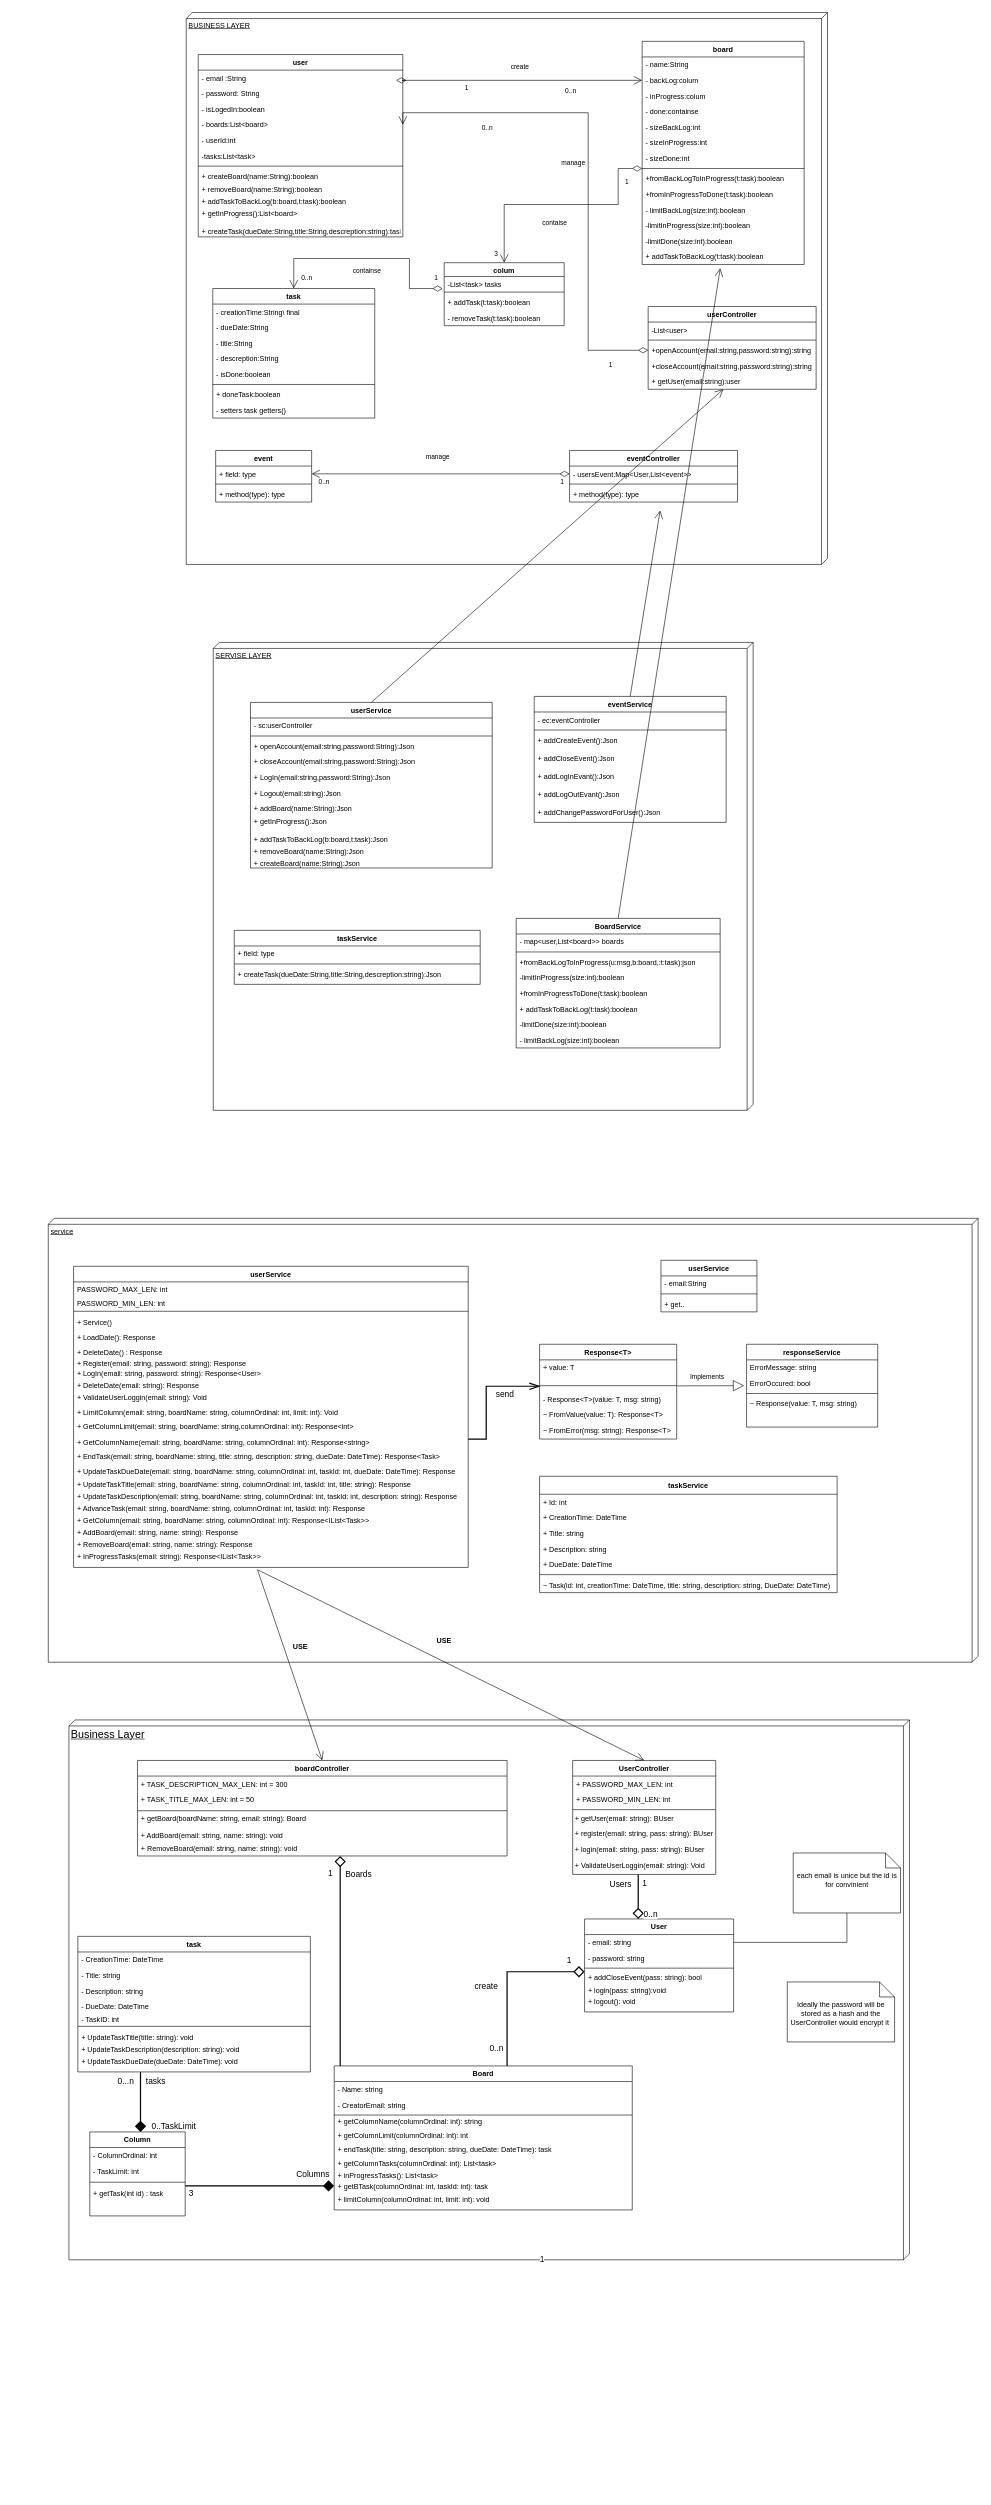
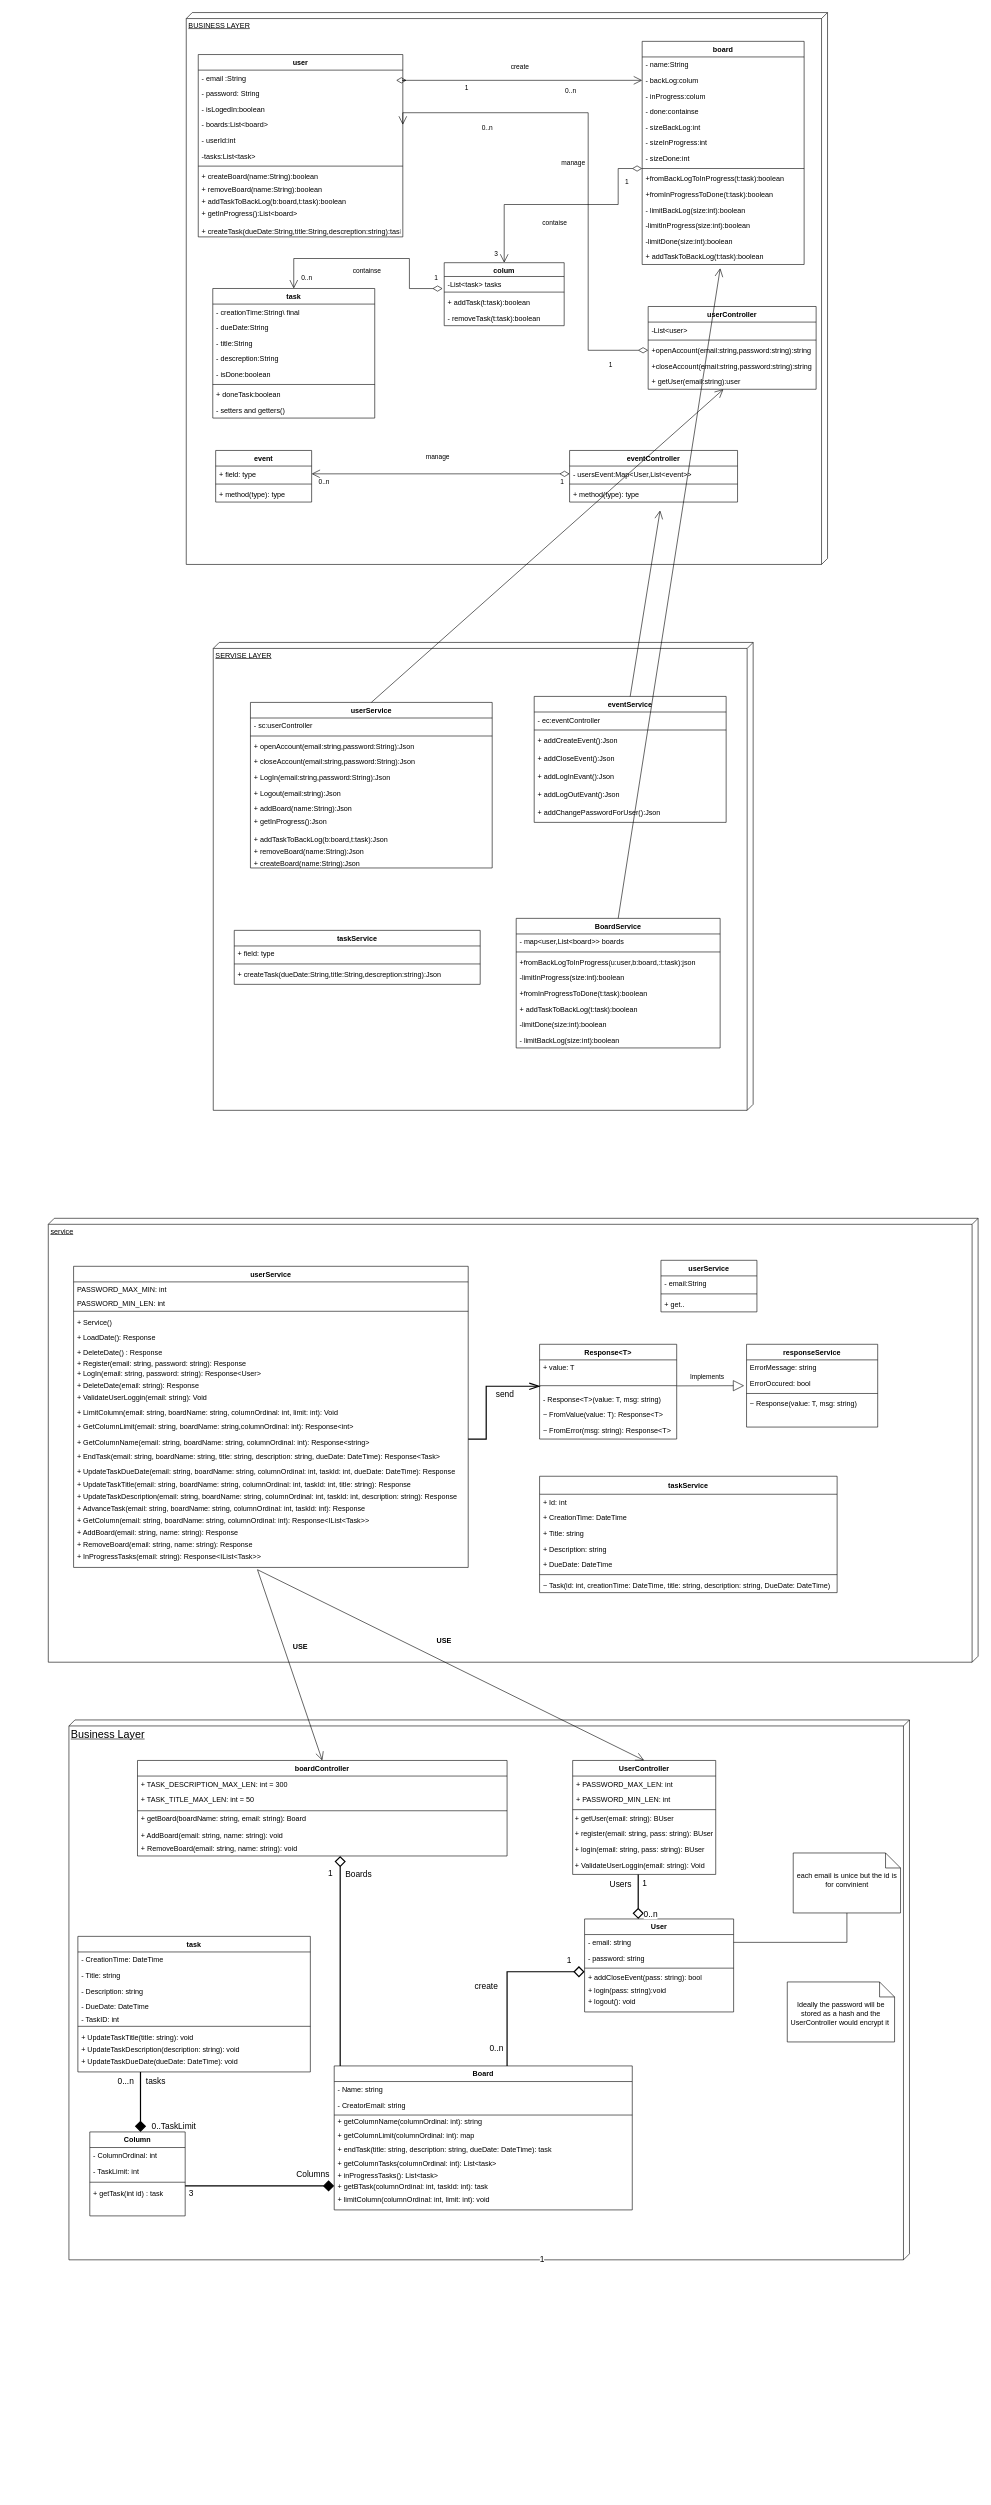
- <mxCell id="25" value="- setters task getters()" style="text;strokeColor=none;fillColor=none;align=left;verticalAlign=top;spacingLeft=4;spacingRight=4;overflow=hidden;rotatable=0;points=[[0,0.5],[1,0.5]];portConstraint=eastwest;" parent="17" vertex="1"><mxGeometry y="190" width="270" height="26" as="geometry" /></mxCell>
+ <mxCell id="25" value="- setters and getters()" style="text;strokeColor=none;fillColor=none;align=left;verticalAlign=top;spacingLeft=4;spacingRight=4;overflow=hidden;rotatable=0;points=[[0,0.5],[1,0.5]];portConstraint=eastwest;" parent="17" vertex="1"><mxGeometry y="190" width="270" height="26" as="geometry" /></mxCell>
- <mxCell id="93" value="+fromBackLogToInProgress(u:msg,b:board,:t:task):json" style="text;strokeColor=none;fillColor=none;align=left;verticalAlign=top;spacingLeft=4;spacingRight=4;overflow=hidden;rotatable=0;points=[[0,0.5],[1,0.5]];portConstraint=eastwest;" vertex="1" parent="90"><mxGeometry y="60" width="340" height="26" as="geometry" /></mxCell>
+ <mxCell id="93" value="+fromBackLogToInProgress(u:user,b:board,:t:task):json" style="text;strokeColor=none;fillColor=none;align=left;verticalAlign=top;spacingLeft=4;spacingRight=4;overflow=hidden;rotatable=0;points=[[0,0.5],[1,0.5]];portConstraint=eastwest;" vertex="1" parent="90"><mxGeometry y="60" width="340" height="26" as="geometry" /></mxCell>
- <mxCell id="113" value="PASSWORD_MAX_LEN: int" style="text;align=left;verticalAlign=top;spacingLeft=4;spacingRight=4;overflow=hidden;rotatable=0;points=[[0,0.5],[1,0.5]];portConstraint=eastwest;" vertex="1" parent="112"><mxGeometry y="26" width="657.82" height="22" as="geometry" /></mxCell>
+ <mxCell id="113" value="PASSWORD_MAX_MIN: int" style="text;align=left;verticalAlign=top;spacingLeft=4;spacingRight=4;overflow=hidden;rotatable=0;points=[[0,0.5],[1,0.5]];portConstraint=eastwest;" vertex="1" parent="112"><mxGeometry y="26" width="657.82" height="22" as="geometry" /></mxCell>
- <mxCell id="194" value="+ getColumnLimit(columnOrdinal: int): int&#10;" style="text;align=left;verticalAlign=top;spacingLeft=4;spacingRight=4;overflow=hidden;rotatable=0;points=[[0,0.5],[1,0.5]];portConstraint=eastwest;" vertex="1" parent="161"><mxGeometry x="536.625" y="683" width="477" height="26" as="geometry" /></mxCell>
+ <mxCell id="194" value="+ getColumnLimit(columnOrdinal: int): map&#10;" style="text;align=left;verticalAlign=top;spacingLeft=4;spacingRight=4;overflow=hidden;rotatable=0;points=[[0,0.5],[1,0.5]];portConstraint=eastwest;" vertex="1" parent="161"><mxGeometry x="536.625" y="683" width="477" height="26" as="geometry" /></mxCell>
